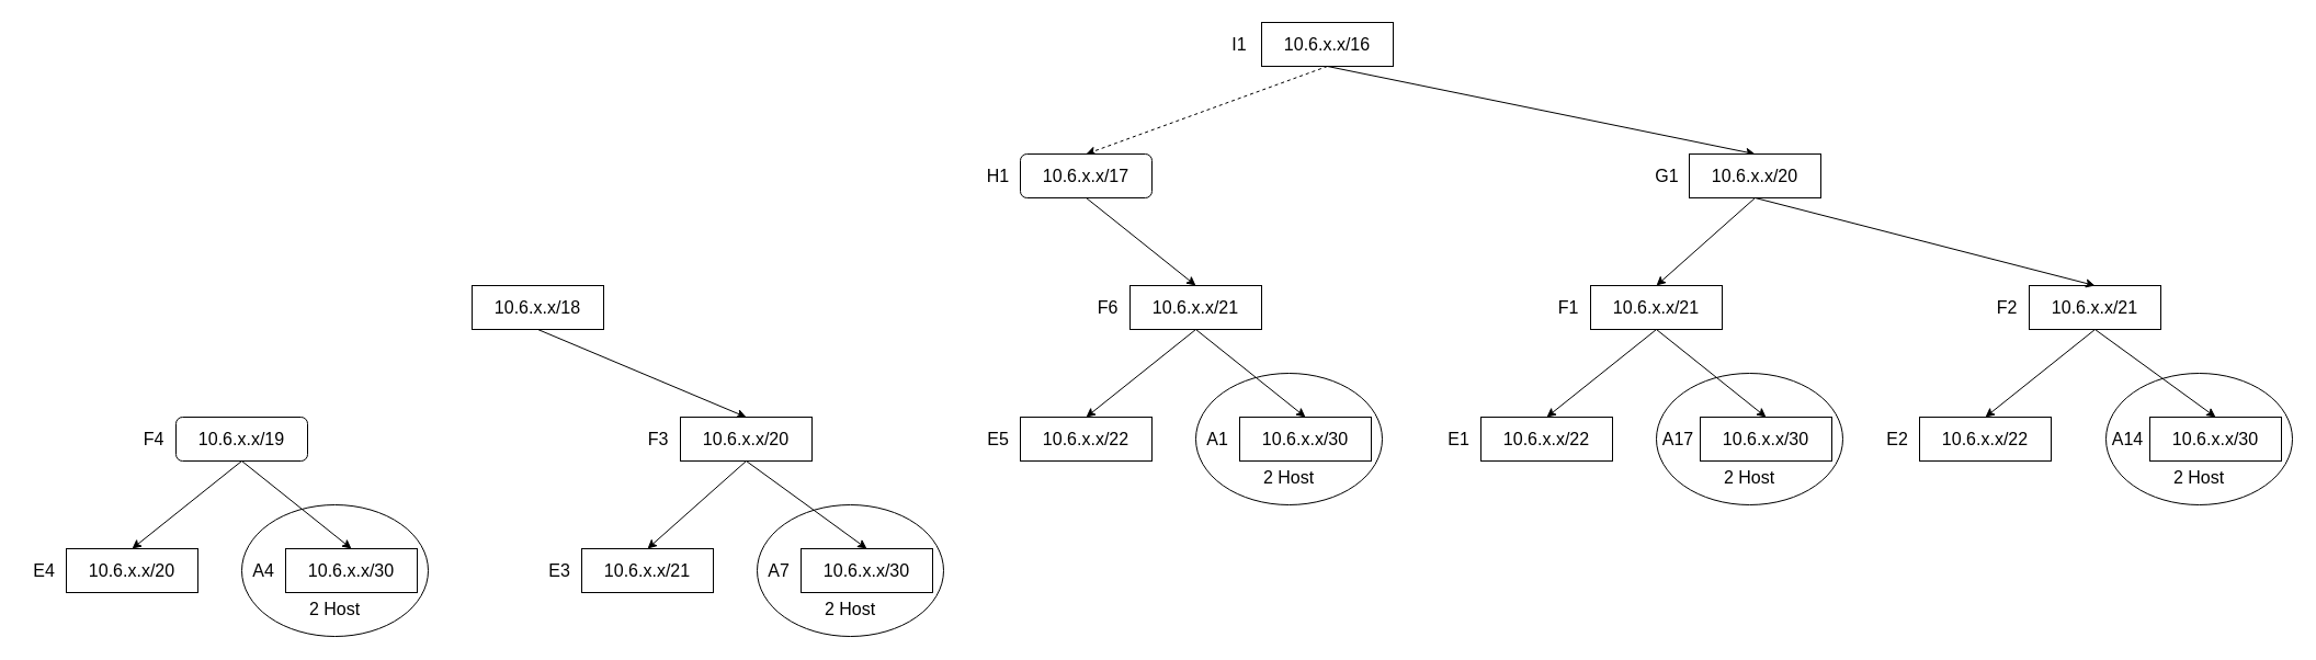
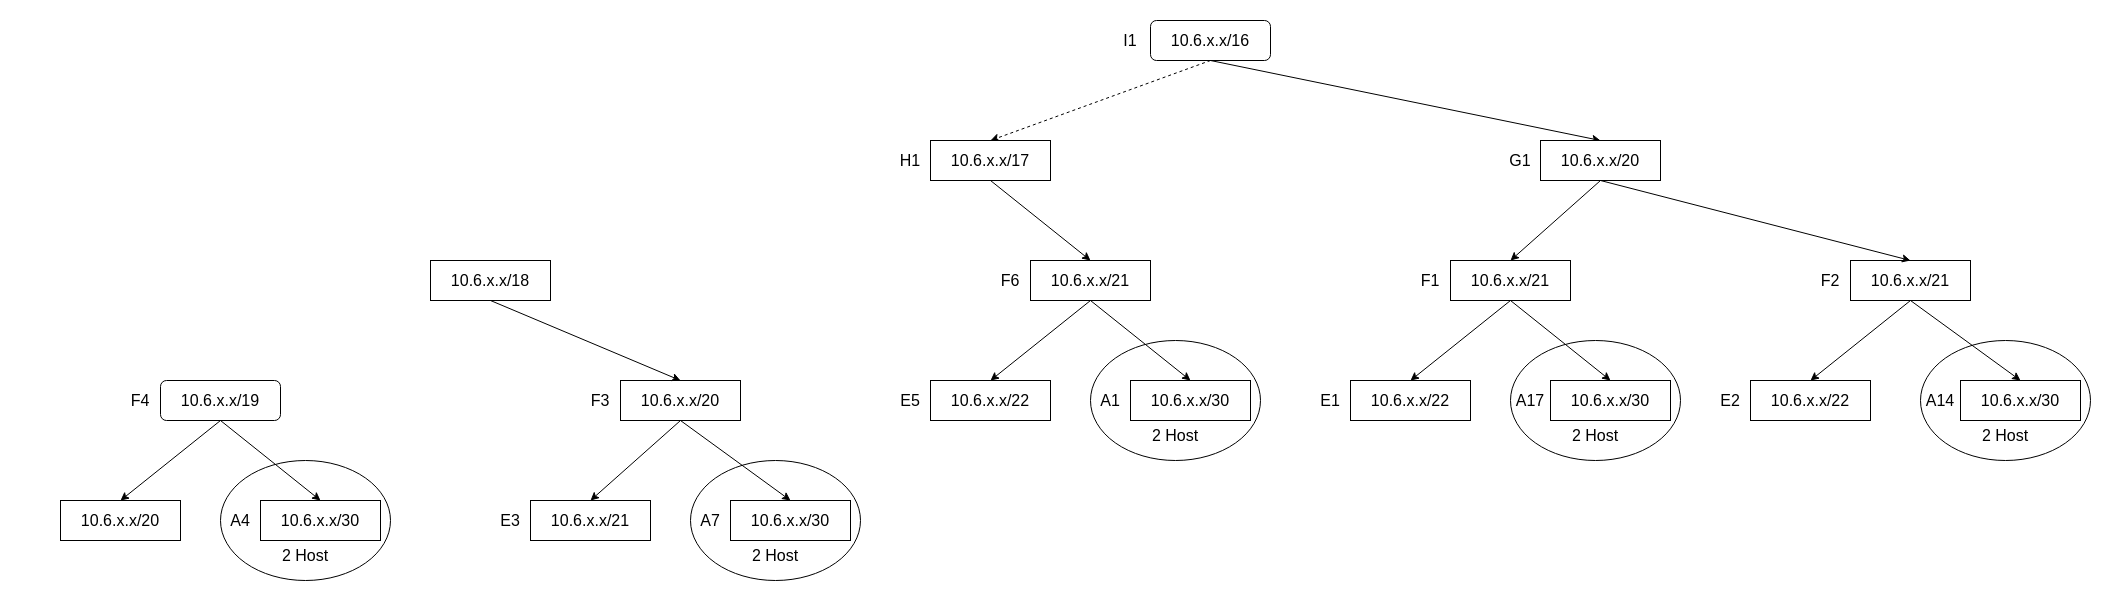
- <mxCell id="5" value="10.6.x.x/16" style="rounded=0;whiteSpace=wrap;html=1;fontSize=16;" vertex="1" parent="4"><mxGeometry x="40" width="120" height="40" as="geometry" /></mxCell>
+ <mxCell id="5" value="10.6.x.x/16" style="whiteSpace=wrap;html=1;fontSize=16;rounded=1;" vertex="1" parent="4"><mxGeometry x="40" width="120" height="40" as="geometry" /></mxCell>
- <mxCell id="8" value="10.6.x.x/17" style="whiteSpace=wrap;html=1;fontSize=16;rounded=1;" vertex="1" parent="7"><mxGeometry x="40" width="120" height="40" as="geometry" /></mxCell>
+ <mxCell id="8" value="10.6.x.x/17" style="rounded=0;whiteSpace=wrap;html=1;fontSize=16;" vertex="1" parent="7"><mxGeometry x="40" width="120" height="40" as="geometry" /></mxCell>
- <mxCell id="67" value="E4" style="text;html=1;align=center;verticalAlign=middle;whiteSpace=wrap;rounded=0;fontSize=16;" vertex="1" parent="65"><mxGeometry width="40" height="40" as="geometry" /></mxCell>
